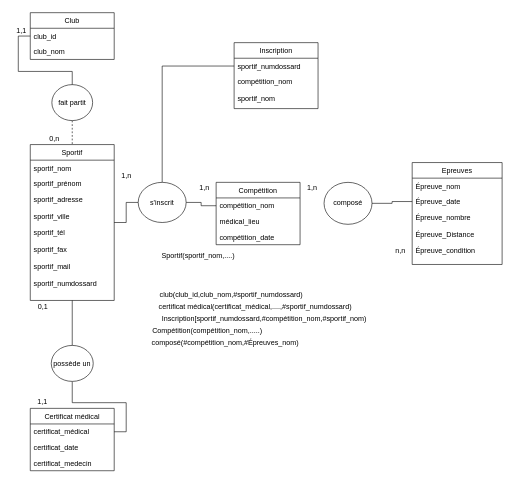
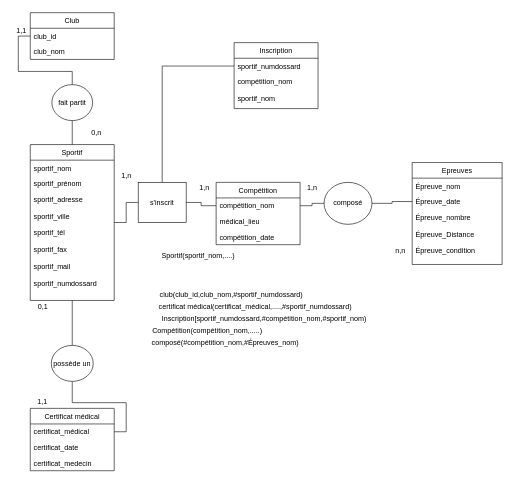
- <mxCell id="7" style="edgeStyle=orthogonalEdgeStyle;rounded=0;orthogonalLoop=1;jettySize=auto;html=1;exitX=0.5;exitY=1;exitDx=0;exitDy=0;entryX=0.5;entryY=0;entryDx=0;entryDy=0;endArrow=none;endFill=0;dashed=1;" parent="1" source="8" target="3" edge="1"><mxGeometry relative="1" as="geometry" /></mxCell>
+ <mxCell id="7" style="edgeStyle=orthogonalEdgeStyle;rounded=0;orthogonalLoop=1;jettySize=auto;html=1;exitX=0.5;exitY=1;exitDx=0;exitDy=0;entryX=0.5;entryY=0;entryDx=0;entryDy=0;endArrow=none;endFill=0;" parent="1" source="8" target="3" edge="1"><mxGeometry relative="1" as="geometry" /></mxCell>
- <mxCell id="38" value="0,n" style="text;html=1;align=center;verticalAlign=middle;resizable=0;points=[];autosize=1;" parent="1" vertex="1"><mxGeometry x="75" y="220" width="30" height="20" as="geometry" /></mxCell>
+ <mxCell id="38" value="0,n" style="text;html=1;align=center;verticalAlign=middle;resizable=0;points=[];autosize=1;" parent="1" vertex="1"><mxGeometry x="145" y="210" width="30" height="20" as="geometry" /></mxCell>
- <mxCell id="24" value="s'inscrit" style="ellipse;whiteSpace=wrap;html=1;" parent="1" vertex="1"><mxGeometry x="230" y="303" width="80" height="67" as="geometry" /></mxCell>
+ <mxCell id="24" value="s'inscrit" style="whiteSpace=wrap;html=1;rounded=0;" parent="1" vertex="1"><mxGeometry x="230" y="303" width="80" height="67" as="geometry" /></mxCell>
+ <mxCell id="25" style="edgeStyle=orthogonalEdgeStyle;rounded=0;orthogonalLoop=1;jettySize=auto;html=1;exitX=0;exitY=0.5;exitDx=0;exitDy=0;entryX=1;entryY=0.5;entryDx=0;entryDy=0;startArrow=none;startFill=0;endArrow=none;endFill=0;" parent="1" source="26" target="28" edge="1"><mxGeometry relative="1" as="geometry" /></mxCell>
